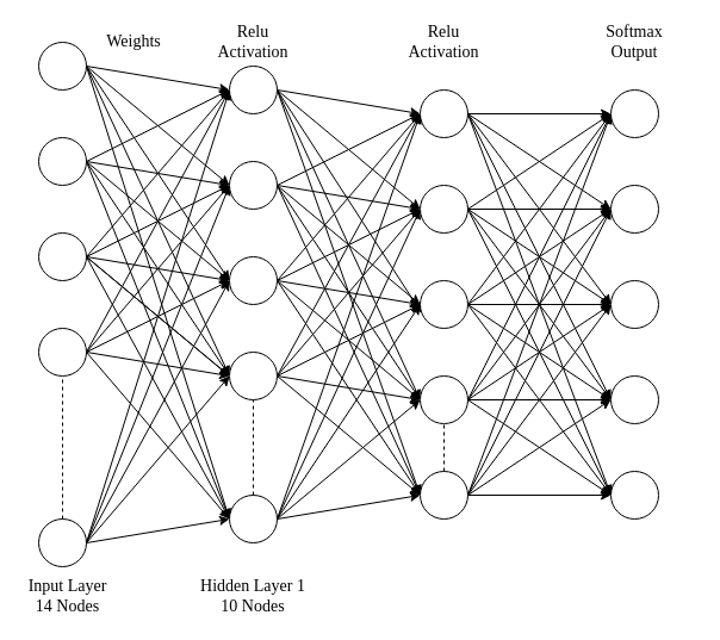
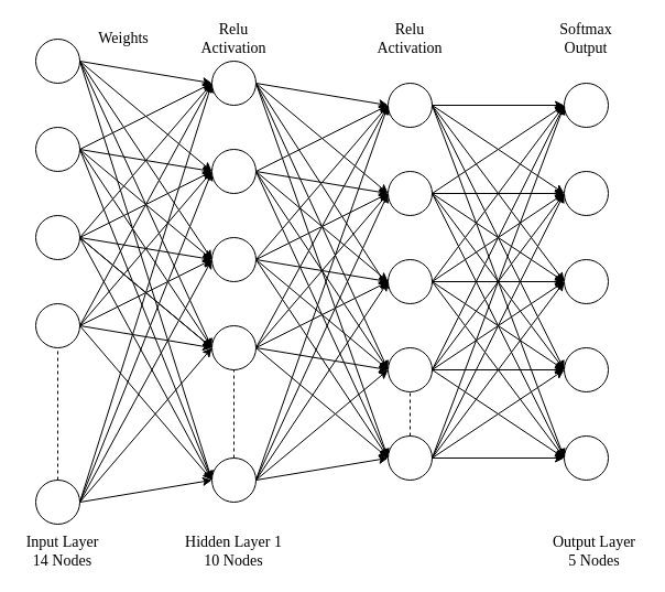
+ <mxCell id="104" value="&lt;font style=&quot;font-size: 14px;&quot;&gt;Output Layer 5 Nodes&lt;br style=&quot;font-size: 14px;&quot;&gt;&lt;/font&gt;" style="text;html=1;strokeColor=none;fillColor=none;align=center;verticalAlign=middle;whiteSpace=wrap;rounded=0;fontFamily=Times New Roman;fontSize=14;" parent="1" vertex="1"><mxGeometry x="497" y="485" width="85" height="30" as="geometry" /></mxCell>
